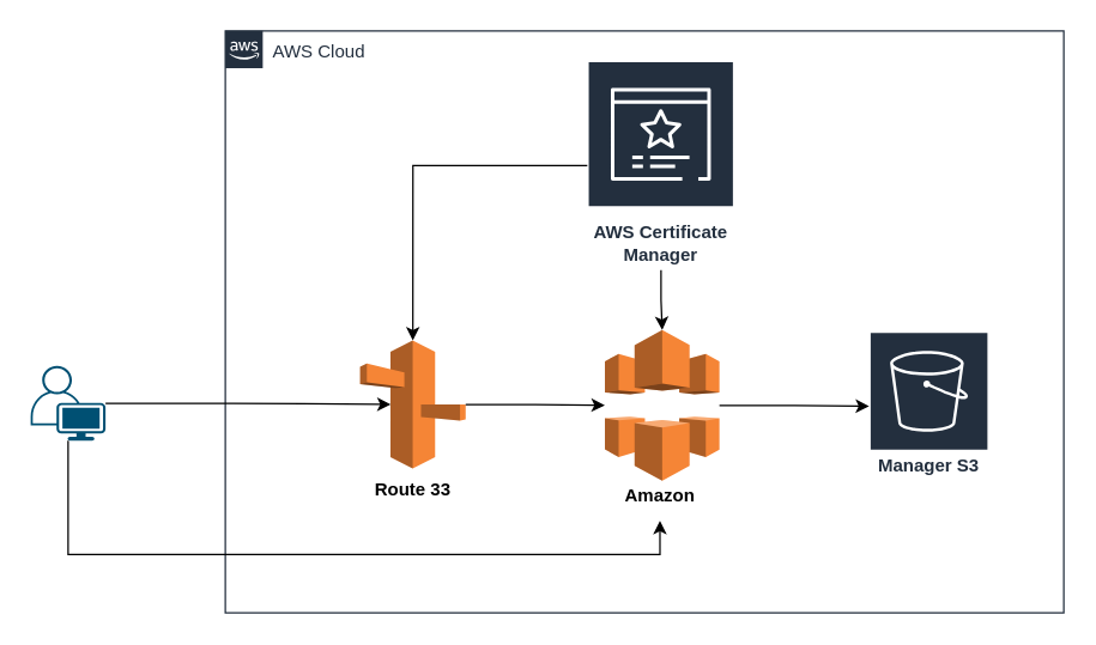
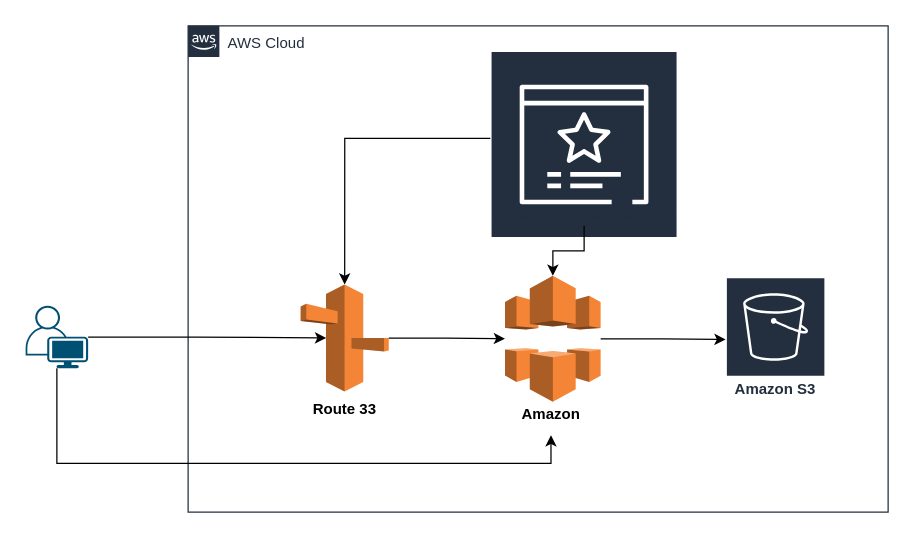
- <mxCell id="4" value="&lt;font style=&quot;font-size: 12px;&quot;&gt;AWS Certificate Manager&lt;/font&gt;" style="sketch=0;outlineConnect=0;fontColor=#232F3E;gradientColor=none;strokeColor=#ffffff;fillColor=#232F3E;dashed=0;verticalLabelPosition=middle;verticalAlign=bottom;align=center;html=1;whiteSpace=wrap;fontSize=10;fontStyle=1;spacing=3;shape=mxgraph.aws4.productIcon;prIcon=mxgraph.aws4.certificate_manager_3;" vertex="1" parent="2"><mxGeometry x="241.75" y="20" width="98.25" height="140" as="geometry" /></mxCell>
+ <mxCell id="4" value="&lt;font style=&quot;font-size: 12px;&quot;&gt;AWS Certificate Manager&lt;/font&gt;" style="sketch=0;outlineConnect=0;fontColor=#232F3E;gradientColor=none;strokeColor=#ffffff;fillColor=#232F3E;dashed=0;verticalLabelPosition=middle;verticalAlign=bottom;align=center;html=1;whiteSpace=wrap;fontSize=10;fontStyle=1;spacing=3;shape=mxgraph.aws4.productIcon;prIcon=mxgraph.aws4.certificate_manager_3;" vertex="1" parent="2"><mxGeometry x="241.75" y="20" width="150" height="140" as="geometry" /></mxCell>
- <mxCell id="3" value="&lt;font style=&quot;font-size: 12px;&quot;&gt;Manager S3&lt;/font&gt;" style="sketch=0;outlineConnect=0;fontColor=#232F3E;gradientColor=none;strokeColor=#ffffff;fillColor=#232F3E;dashed=0;verticalLabelPosition=middle;verticalAlign=bottom;align=center;html=1;whiteSpace=wrap;fontSize=10;fontStyle=1;spacing=3;shape=mxgraph.aws4.productIcon;prIcon=mxgraph.aws4.s3;" vertex="1" parent="2"><mxGeometry x="430" y="201" width="80" height="100" as="geometry" /></mxCell>
+ <mxCell id="3" value="&lt;font style=&quot;font-size: 12px;&quot;&gt;Amazon S3&lt;/font&gt;" style="sketch=0;outlineConnect=0;fontColor=#232F3E;gradientColor=none;strokeColor=#ffffff;fillColor=#232F3E;dashed=0;verticalLabelPosition=middle;verticalAlign=bottom;align=center;html=1;whiteSpace=wrap;fontSize=10;fontStyle=1;spacing=3;shape=mxgraph.aws4.productIcon;prIcon=mxgraph.aws4.s3;" vertex="1" parent="2"><mxGeometry x="430" y="201" width="80" height="100" as="geometry" /></mxCell>
